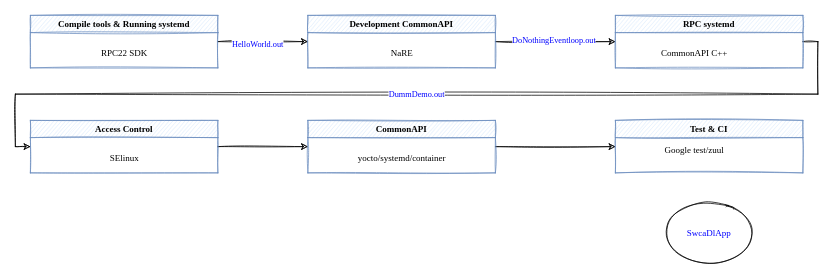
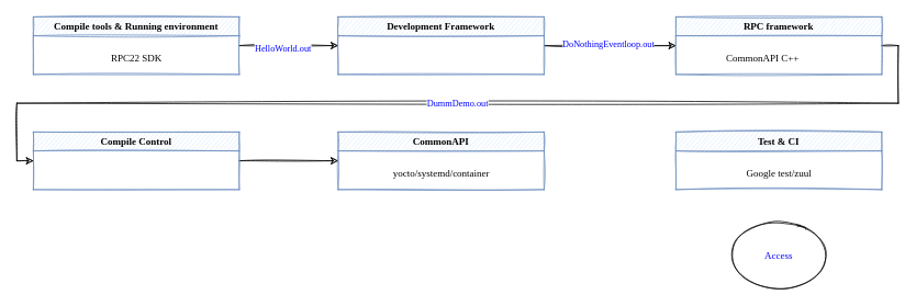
- <mxCell id="4" value="Compile tools &amp; Running systemd" style="swimlane;sketch=1;fillColor=#dae8fc;strokeColor=#6c8ebf;fontFamily=Comic Sans MS;" vertex="1" parent="1"><mxGeometry x="40" y="20" width="250" height="70" as="geometry" /></mxCell>
+ <mxCell id="4" value="Compile tools &amp; Running environment" style="swimlane;sketch=1;fillColor=#dae8fc;strokeColor=#6c8ebf;fontFamily=Comic Sans MS;" vertex="1" parent="1"><mxGeometry x="40" y="20" width="250" height="70" as="geometry" /></mxCell>
- <mxCell id="8" value="Development CommonAPI" style="swimlane;sketch=1;fillColor=#dae8fc;strokeColor=#6c8ebf;fontFamily=Comic Sans MS;" vertex="1" parent="1"><mxGeometry x="410" y="20" width="250" height="70" as="geometry" /></mxCell>
+ <mxCell id="8" value="Development Framework" style="swimlane;sketch=1;fillColor=#dae8fc;strokeColor=#6c8ebf;fontFamily=Comic Sans MS;" vertex="1" parent="1"><mxGeometry x="410" y="20" width="250" height="70" as="geometry" /></mxCell>
- <mxCell id="11" value="RPC systemd" style="swimlane;sketch=1;fillColor=#dae8fc;strokeColor=#6c8ebf;fontFamily=Comic Sans MS;" vertex="1" parent="1"><mxGeometry x="820" y="20" width="250" height="70" as="geometry" /></mxCell>
+ <mxCell id="11" value="RPC framework" style="swimlane;sketch=1;fillColor=#dae8fc;strokeColor=#6c8ebf;fontFamily=Comic Sans MS;" vertex="1" parent="1"><mxGeometry x="820" y="20" width="250" height="70" as="geometry" /></mxCell>
- <mxCell id="9" value="NaRE" style="text;html=1;align=center;verticalAlign=middle;resizable=0;points=[];autosize=1;strokeColor=none;fillColor=none;fontFamily=Comic Sans MS;" vertex="1" parent="8"><mxGeometry x="100" y="35" width="50" height="30" as="geometry" /></mxCell>
- <mxCell id="14" value="Access Control" style="swimlane;sketch=1;fillColor=#dae8fc;strokeColor=#6c8ebf;fontFamily=Comic Sans MS;" vertex="1" parent="1"><mxGeometry x="40" y="160" width="250" height="70" as="geometry" /></mxCell>
+ <mxCell id="14" value="Compile Control" style="swimlane;sketch=1;fillColor=#dae8fc;strokeColor=#6c8ebf;fontFamily=Comic Sans MS;" vertex="1" parent="1"><mxGeometry x="40" y="160" width="250" height="70" as="geometry" /></mxCell>
- <mxCell id="16" style="edgeStyle=orthogonalEdgeStyle;rounded=0;sketch=1;orthogonalLoop=1;jettySize=auto;html=1;exitX=1;exitY=0.5;exitDx=0;exitDy=0;entryX=0;entryY=0.5;entryDx=0;entryDy=0;fontFamily=Comic Sans MS;fontColor=#0000FF;" edge="1" parent="1" source="17" target="19"><mxGeometry relative="1" as="geometry" /></mxCell>
- <mxCell id="20" value="Google test/zuul" style="text;html=1;align=center;verticalAlign=middle;resizable=0;points=[];autosize=1;strokeColor=none;fillColor=none;fontFamily=Comic Sans MS;" vertex="1" parent="19"><mxGeometry x="45" y="25" width="120" height="30" as="geometry" /></mxCell>
+ <mxCell id="20" value="Google test/zuul" style="text;html=1;align=center;verticalAlign=middle;resizable=0;points=[];autosize=1;strokeColor=none;fillColor=none;fontFamily=Comic Sans MS;" vertex="1" parent="19"><mxGeometry x="65" y="35" width="120" height="30" as="geometry" /></mxCell>
- <mxCell id="15" value="SElinux" style="text;html=1;align=center;verticalAlign=middle;resizable=0;points=[];autosize=1;strokeColor=none;fillColor=none;fontFamily=Comic Sans MS;" vertex="1" parent="14"><mxGeometry x="90" y="35" width="70" height="30" as="geometry" /></mxCell>
- <mxCell id="21" value="SwcaDlApp" style="ellipse;whiteSpace=wrap;html=1;sketch=1;fontFamily=Comic Sans MS;fontColor=#0000FF;" vertex="1" parent="1"><mxGeometry x="885" y="270" width="120" height="80" as="geometry" /></mxCell>
+ <mxCell id="21" value="Access" style="ellipse;whiteSpace=wrap;html=1;sketch=1;fontFamily=Comic Sans MS;fontColor=#0000FF;" vertex="1" parent="1"><mxGeometry x="885" y="270" width="120" height="80" as="geometry" /></mxCell>
